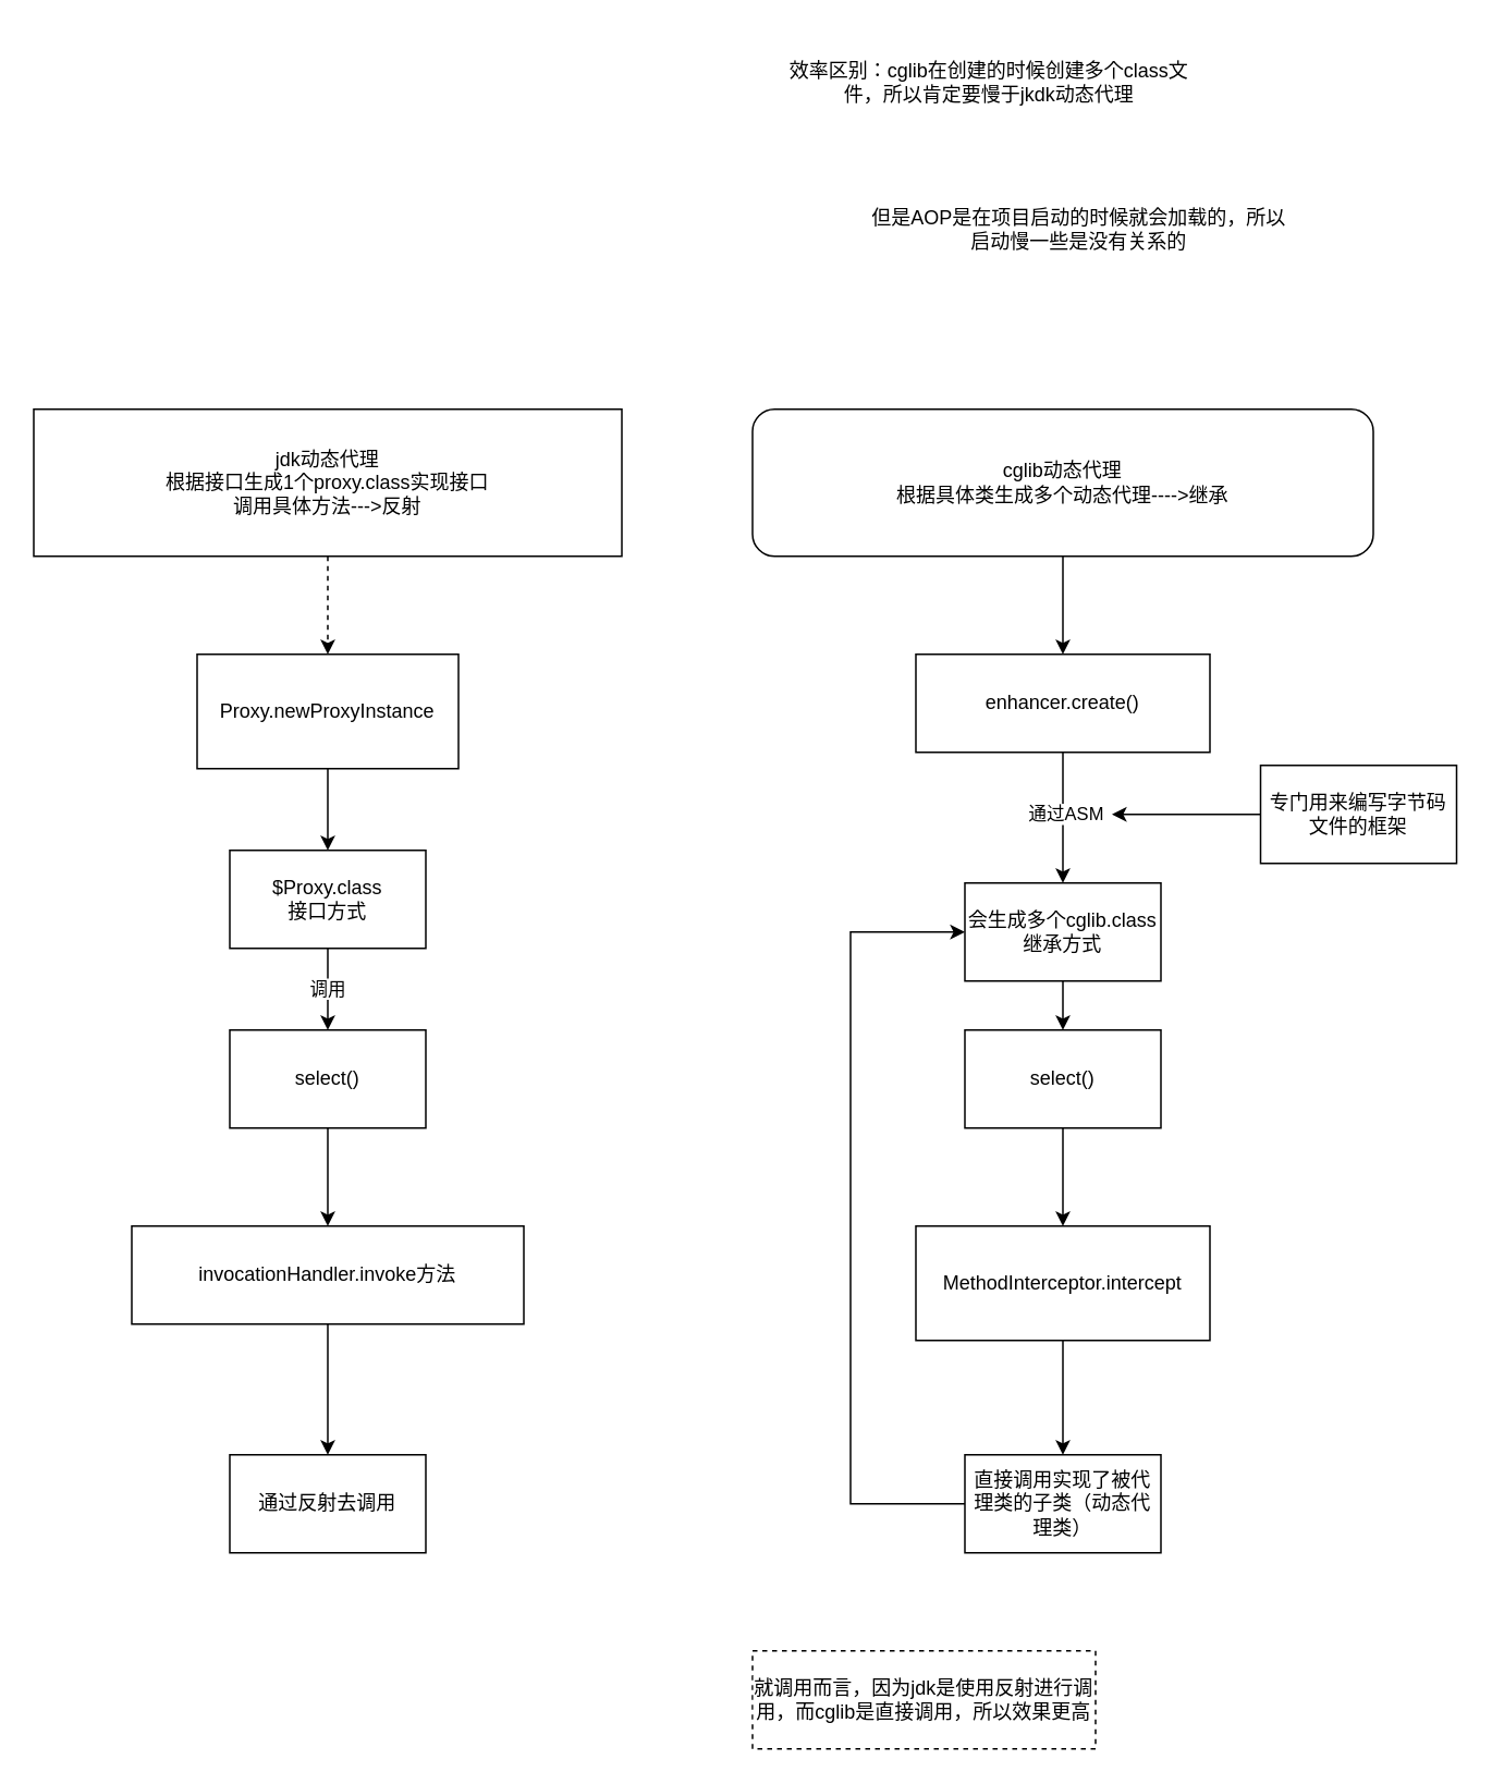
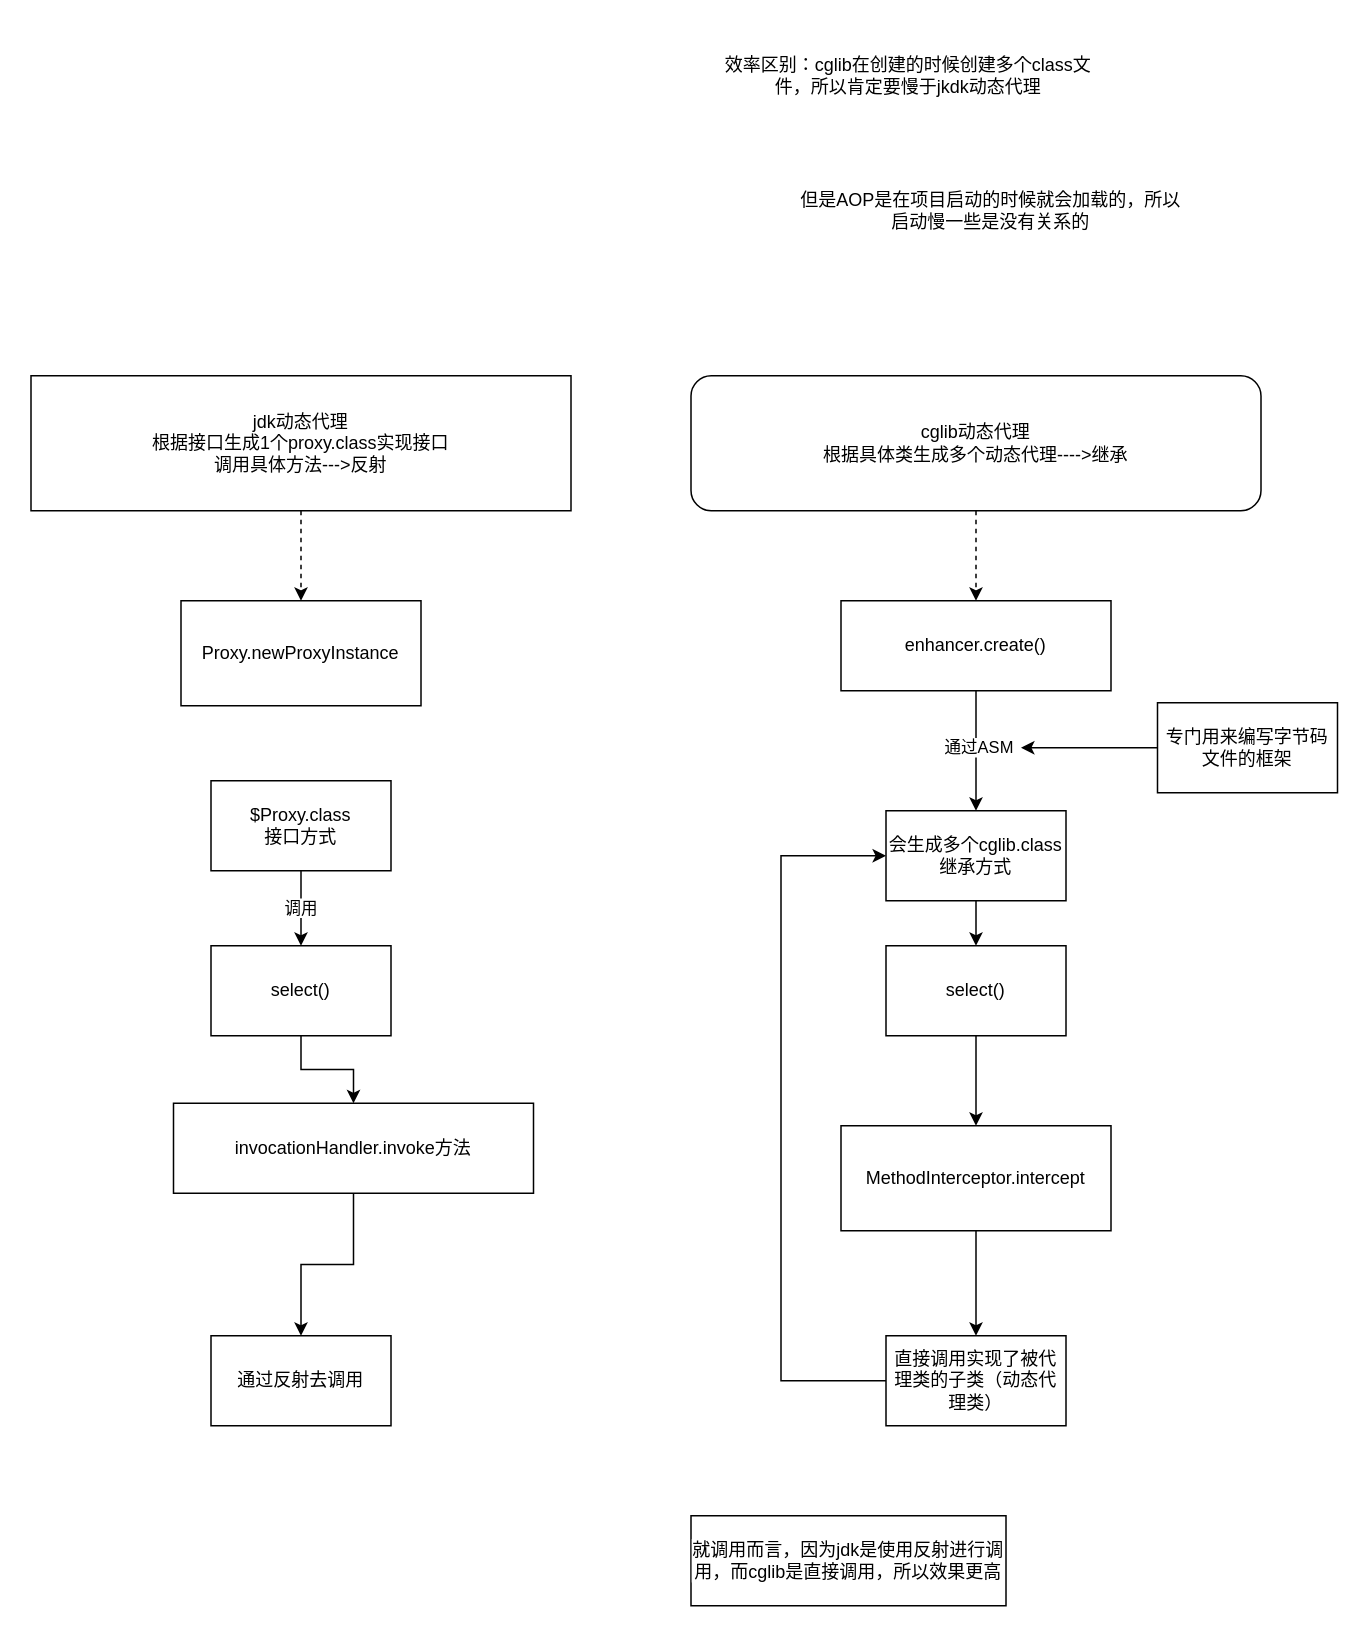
- <mxCell id="4" style="edgeStyle=orthogonalEdgeStyle;rounded=0;orthogonalLoop=1;jettySize=auto;html=1;entryX=0.5;entryY=0;entryDx=0;entryDy=0;" parent="1" source="5" target="12" edge="1"><mxGeometry relative="1" as="geometry" /></mxCell>
+ <mxCell id="4" style="edgeStyle=orthogonalEdgeStyle;rounded=0;orthogonalLoop=1;jettySize=auto;html=1;entryX=0.5;entryY=0;entryDx=0;entryDy=0;dashed=1;" parent="1" source="5" target="12" edge="1"><mxGeometry relative="1" as="geometry" /></mxCell>
- <mxCell id="6" style="edgeStyle=orthogonalEdgeStyle;rounded=0;orthogonalLoop=1;jettySize=auto;html=1;entryX=0.5;entryY=0;entryDx=0;entryDy=0;" parent="1" source="7" target="9" edge="1"><mxGeometry relative="1" as="geometry" /></mxCell>
- <mxCell id="16" value="invocationHandler.invoke方法" style="rounded=0;whiteSpace=wrap;html=1;" parent="1" vertex="1"><mxGeometry x="80" y="750" width="240" height="60" as="geometry" /></mxCell>
+ <mxCell id="16" value="invocationHandler.invoke方法" style="rounded=0;whiteSpace=wrap;html=1;" parent="1" vertex="1"><mxGeometry x="115" y="735" width="240" height="60" as="geometry" /></mxCell>
- <mxCell id="30" value="就调用而言，因为jdk是使用反射进行调用，而cglib是直接调用，所以效果更高" style="rounded=0;whiteSpace=wrap;html=1;labelBackgroundColor=default;dashed=1;" parent="1" vertex="1"><mxGeometry x="460" y="1010" width="210" height="60" as="geometry" /></mxCell>
+ <mxCell id="30" value="就调用而言，因为jdk是使用反射进行调用，而cglib是直接调用，所以效果更高" style="rounded=0;whiteSpace=wrap;html=1;labelBackgroundColor=default;" parent="1" vertex="1"><mxGeometry x="460" y="1010" width="210" height="60" as="geometry" /></mxCell>
